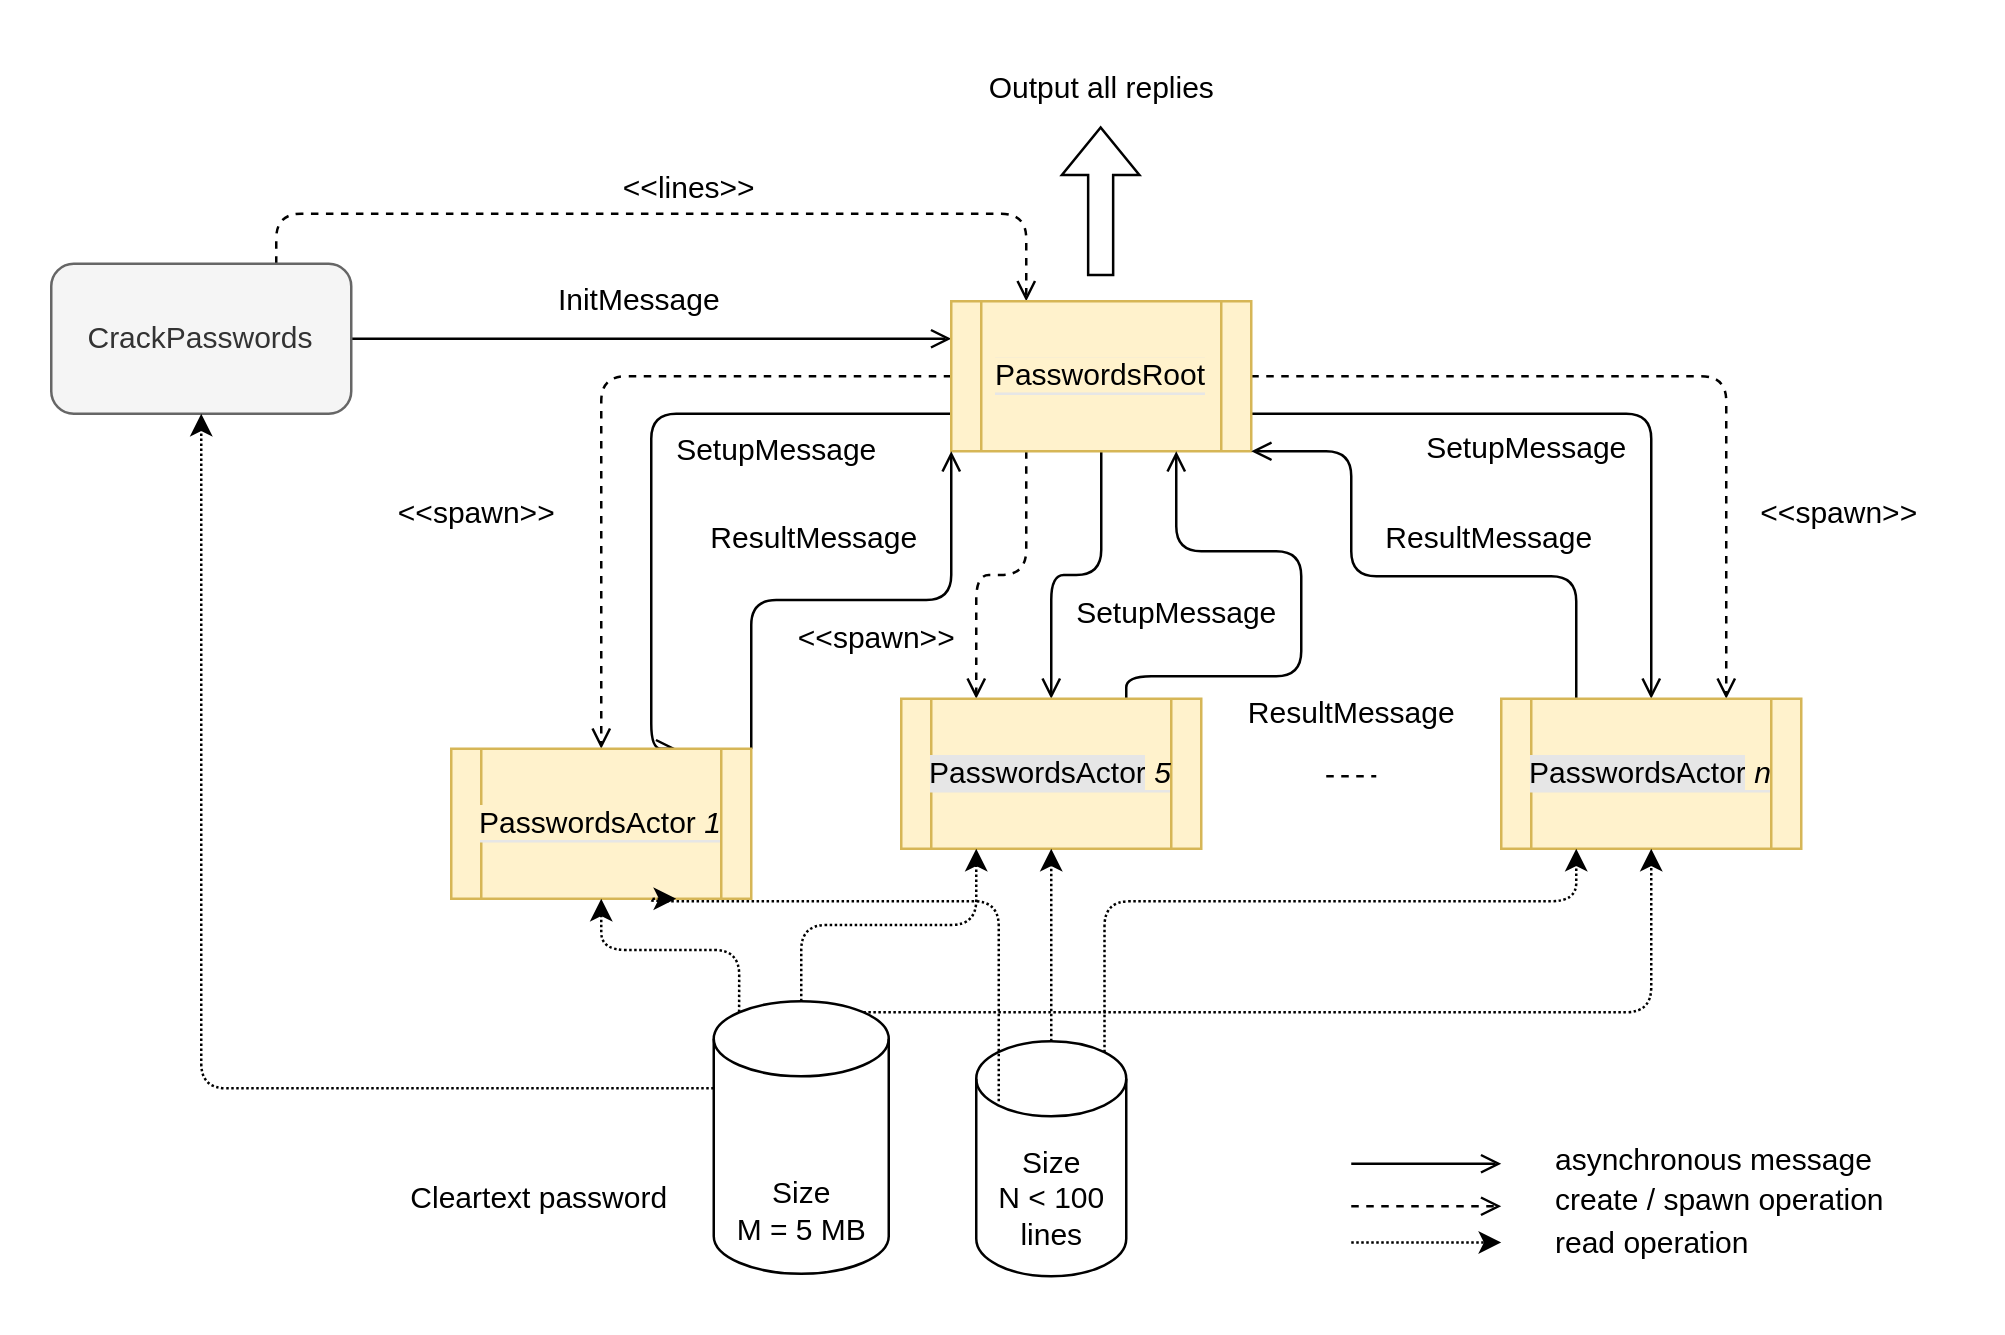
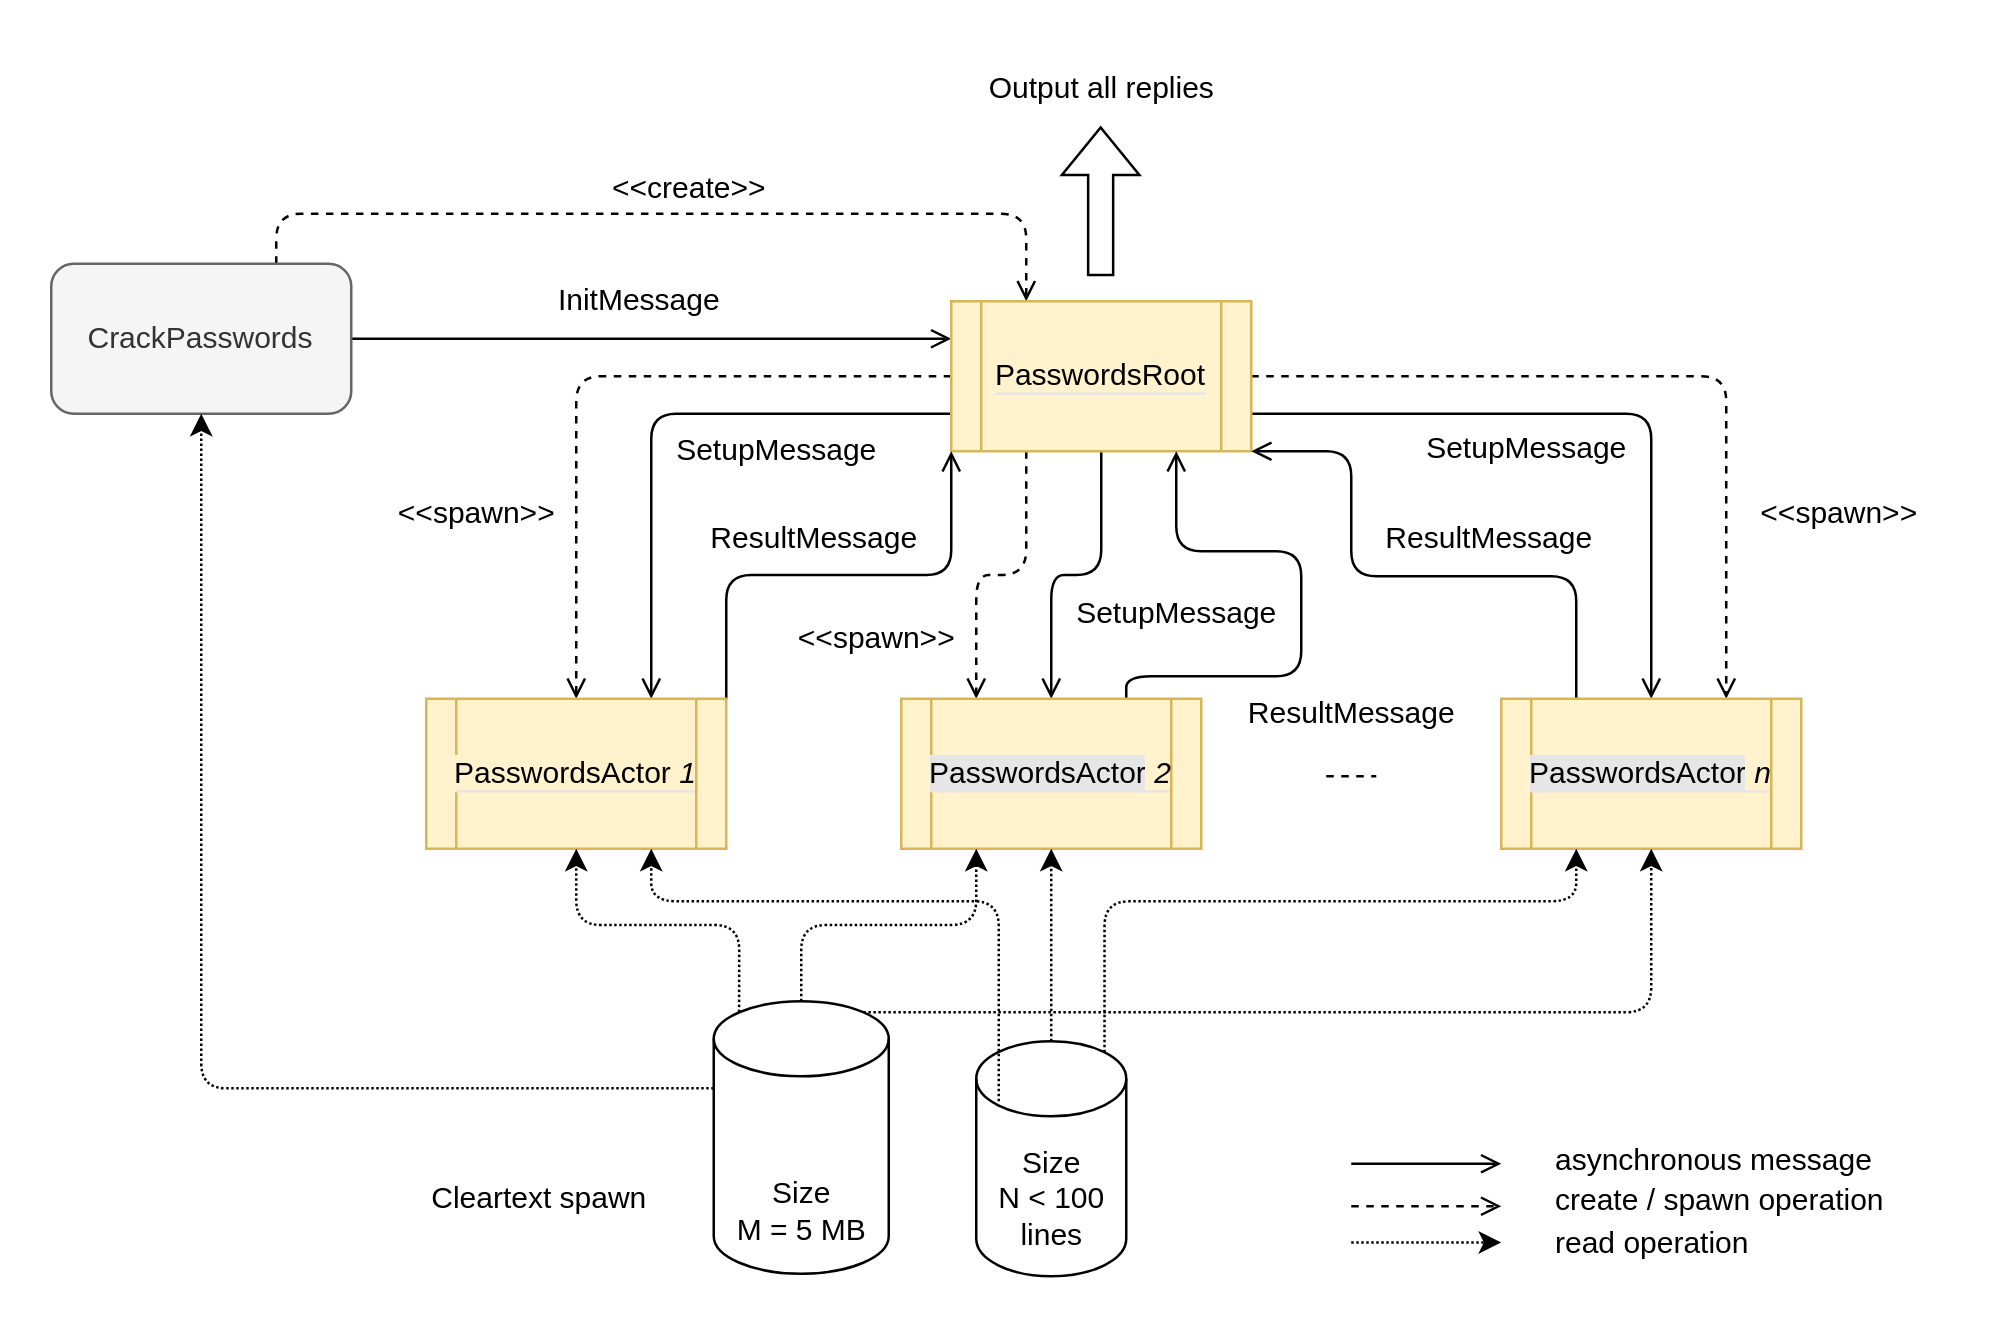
- <mxCell id="49" value="&amp;lt;&amp;lt;lines&amp;gt;&amp;gt;" style="text;html=1;align=center;verticalAlign=middle;resizable=0;points=[];autosize=1;strokeColor=none;fillColor=none;" vertex="1" parent="1"><mxGeometry x="235" y="60" width="80" height="30" as="geometry" /></mxCell>
+ <mxCell id="49" value="&amp;lt;&amp;lt;create&amp;gt;&amp;gt;" style="text;html=1;align=center;verticalAlign=middle;resizable=0;points=[];autosize=1;strokeColor=none;fillColor=none;" vertex="1" parent="1"><mxGeometry x="235" y="60" width="80" height="30" as="geometry" /></mxCell>
- <mxCell id="17" value="PasswordsActor&lt;span style=&quot;background-color: rgb(255 , 242 , 204)&quot;&gt;&amp;nbsp;&lt;i&gt;5&lt;/i&gt;&lt;/span&gt;" style="shape=process;whiteSpace=wrap;html=1;backgroundOutline=1;labelBackgroundColor=#E6E6E6;strokeColor=#d6b656;fillColor=#fff2cc;" parent="1" vertex="1"><mxGeometry x="360" y="279" width="120" height="60" as="geometry" /></mxCell>
+ <mxCell id="17" value="PasswordsActor&lt;span style=&quot;background-color: rgb(255 , 242 , 204)&quot;&gt;&amp;nbsp;&lt;i&gt;2&lt;/i&gt;&lt;/span&gt;" style="shape=process;whiteSpace=wrap;html=1;backgroundOutline=1;labelBackgroundColor=#E6E6E6;strokeColor=#d6b656;fillColor=#fff2cc;" parent="1" vertex="1"><mxGeometry x="360" y="279" width="120" height="60" as="geometry" /></mxCell>
- <mxCell id="13" value="&lt;span style=&quot;background-color: rgb(255 , 242 , 204)&quot;&gt;PasswordsActor&amp;nbsp;&lt;i&gt;1&lt;/i&gt;&lt;/span&gt;" style="shape=process;whiteSpace=wrap;html=1;backgroundOutline=1;labelBackgroundColor=#E6E6E6;strokeColor=#d6b656;fillColor=#fff2cc;" parent="1" vertex="1"><mxGeometry x="180" y="299" width="120" height="60" as="geometry" /></mxCell>
+ <mxCell id="13" value="&lt;span style=&quot;background-color: rgb(255 , 242 , 204)&quot;&gt;PasswordsActor&amp;nbsp;&lt;i&gt;1&lt;/i&gt;&lt;/span&gt;" style="shape=process;whiteSpace=wrap;html=1;backgroundOutline=1;labelBackgroundColor=#E6E6E6;strokeColor=#d6b656;fillColor=#fff2cc;" parent="1" vertex="1"><mxGeometry x="170" y="279" width="120" height="60" as="geometry" /></mxCell>
- <mxCell id="39" value="Cleartext password" style="text;html=1;align=center;verticalAlign=middle;resizable=0;points=[];autosize=1;strokeColor=none;fillColor=none;" vertex="1" parent="1"><mxGeometry x="150" y="464" width="130" height="30" as="geometry" /></mxCell>
+ <mxCell id="39" value="Cleartext spawn" style="text;html=1;align=center;verticalAlign=middle;resizable=0;points=[];autosize=1;strokeColor=none;fillColor=none;" vertex="1" parent="1"><mxGeometry x="150" y="464" width="130" height="30" as="geometry" /></mxCell>
